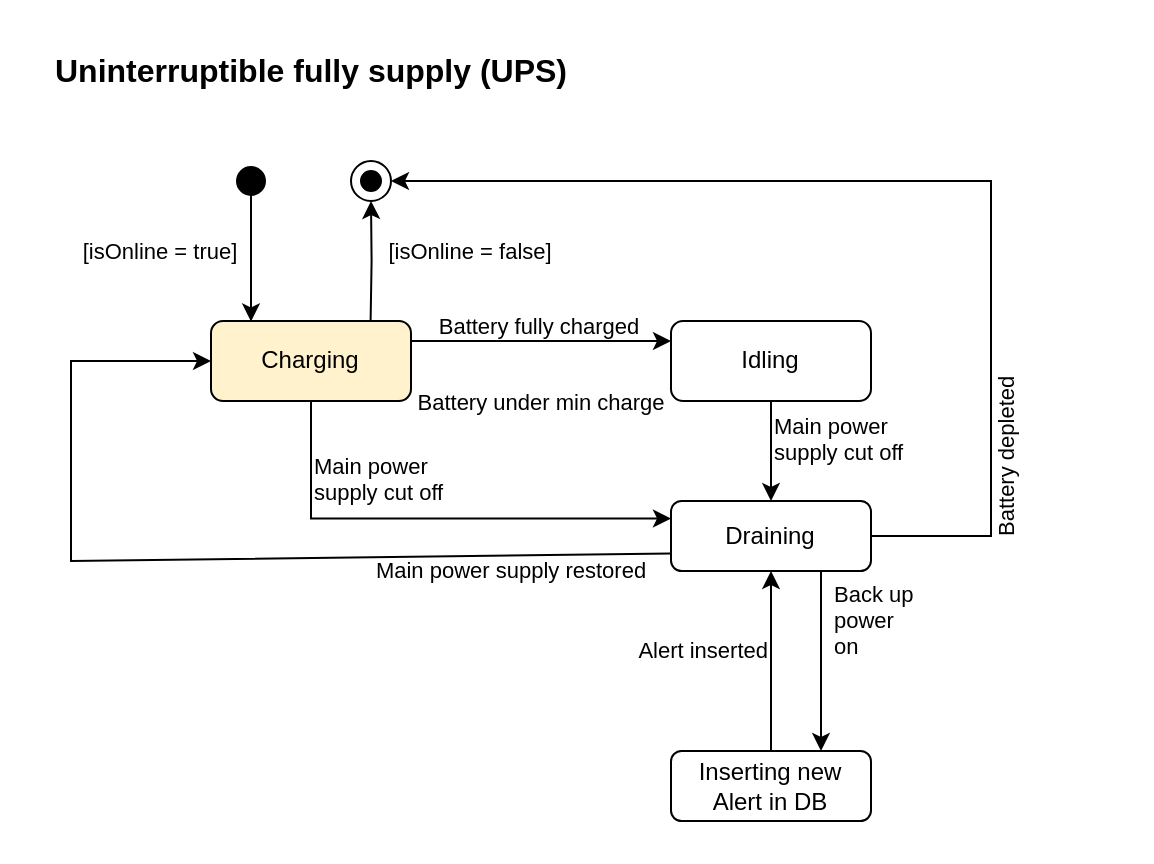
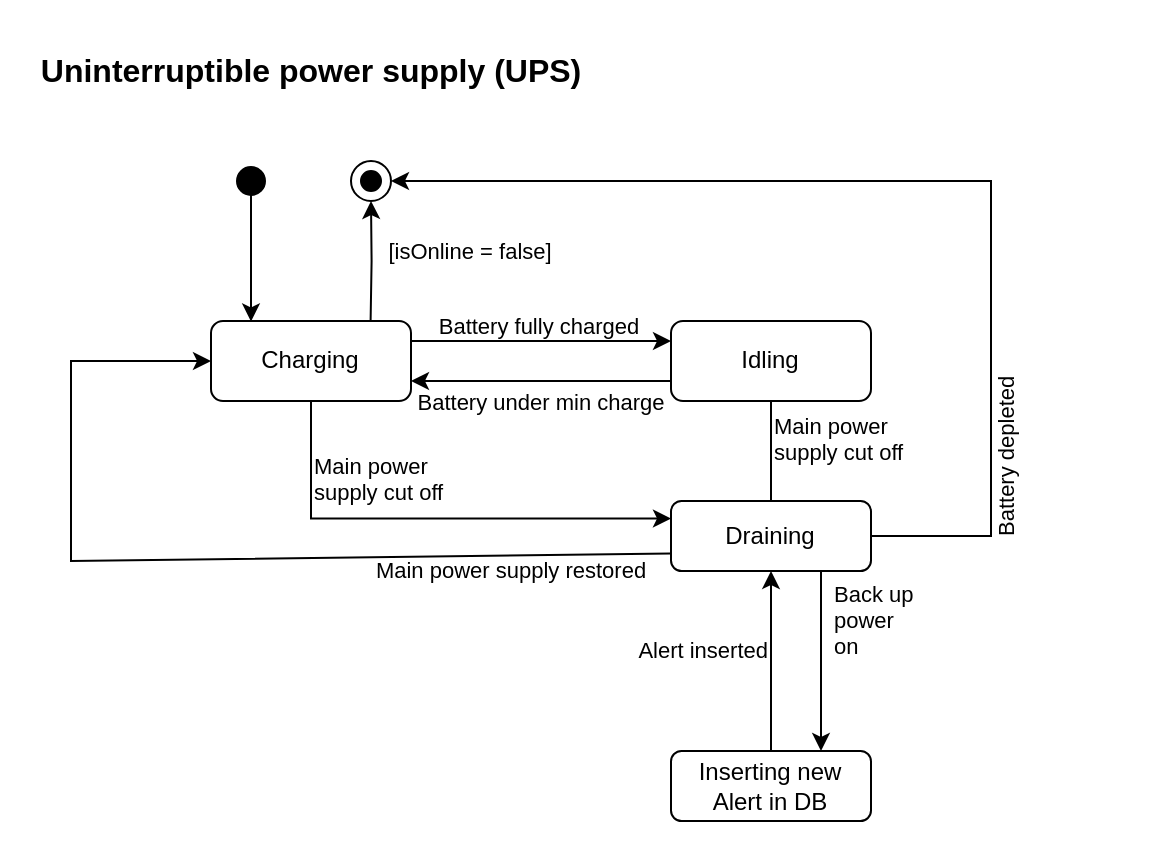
- <mxCell id="12" value="Uninterruptible fully supply (UPS)" style="text;html=1;align=center;verticalAlign=middle;resizable=0;points=[];autosize=1;strokeColor=none;fillColor=none;fontStyle=1;fontSize=16;" parent="1" vertex="1"><mxGeometry x="20" y="20" width="270" height="30" as="geometry" /></mxCell>
+ <mxCell id="12" value="Uninterruptible power supply (UPS)" style="text;html=1;align=center;verticalAlign=middle;resizable=0;points=[];autosize=1;strokeColor=none;fillColor=none;fontStyle=1;fontSize=16;" parent="1" vertex="1"><mxGeometry x="20" y="20" width="270" height="30" as="geometry" /></mxCell>
- <mxCell id="9" value="[isOnline = true]" style="text;align=center;verticalAlign=middle;resizable=0;points=[];autosize=1;strokeColor=none;fillColor=none;fontSize=11;" parent="1" vertex="1"><mxGeometry x="30" y="110" width="100" height="30" as="geometry" /></mxCell>
- <mxCell id="7" value="Charging" style="rounded=1;whiteSpace=wrap;html=1;fillColor=#fff2cc;" parent="1" vertex="1"><mxGeometry x="105" y="160" width="100" height="40" as="geometry" /></mxCell>
+ <mxCell id="7" value="Charging" style="rounded=1;whiteSpace=wrap;html=1;" parent="1" vertex="1"><mxGeometry x="105" y="160" width="100" height="40" as="geometry" /></mxCell>
+ <mxCell id="24" style="edgeStyle=orthogonalEdgeStyle;rounded=0;orthogonalLoop=1;jettySize=auto;html=1;exitX=0;exitY=0.75;exitDx=0;exitDy=0;entryX=1;entryY=0.75;entryDx=0;entryDy=0;" edge="1" parent="1" source="25" target="7"><mxGeometry relative="1" as="geometry" /></mxCell>
- <mxCell id="23" style="edgeStyle=orthogonalEdgeStyle;rounded=0;orthogonalLoop=1;jettySize=auto;html=1;entryX=0.5;entryY=0;entryDx=0;entryDy=0;" parent="1" source="25" target="17" edge="1"><mxGeometry relative="1" as="geometry" /></mxCell>
+ <mxCell id="23" style="edgeStyle=orthogonalEdgeStyle;rounded=0;orthogonalLoop=1;jettySize=auto;html=1;entryX=0.5;entryY=0;entryDx=0;entryDy=0;endArrow=none;" parent="1" source="25" target="17" edge="1"><mxGeometry relative="1" as="geometry" /></mxCell>
